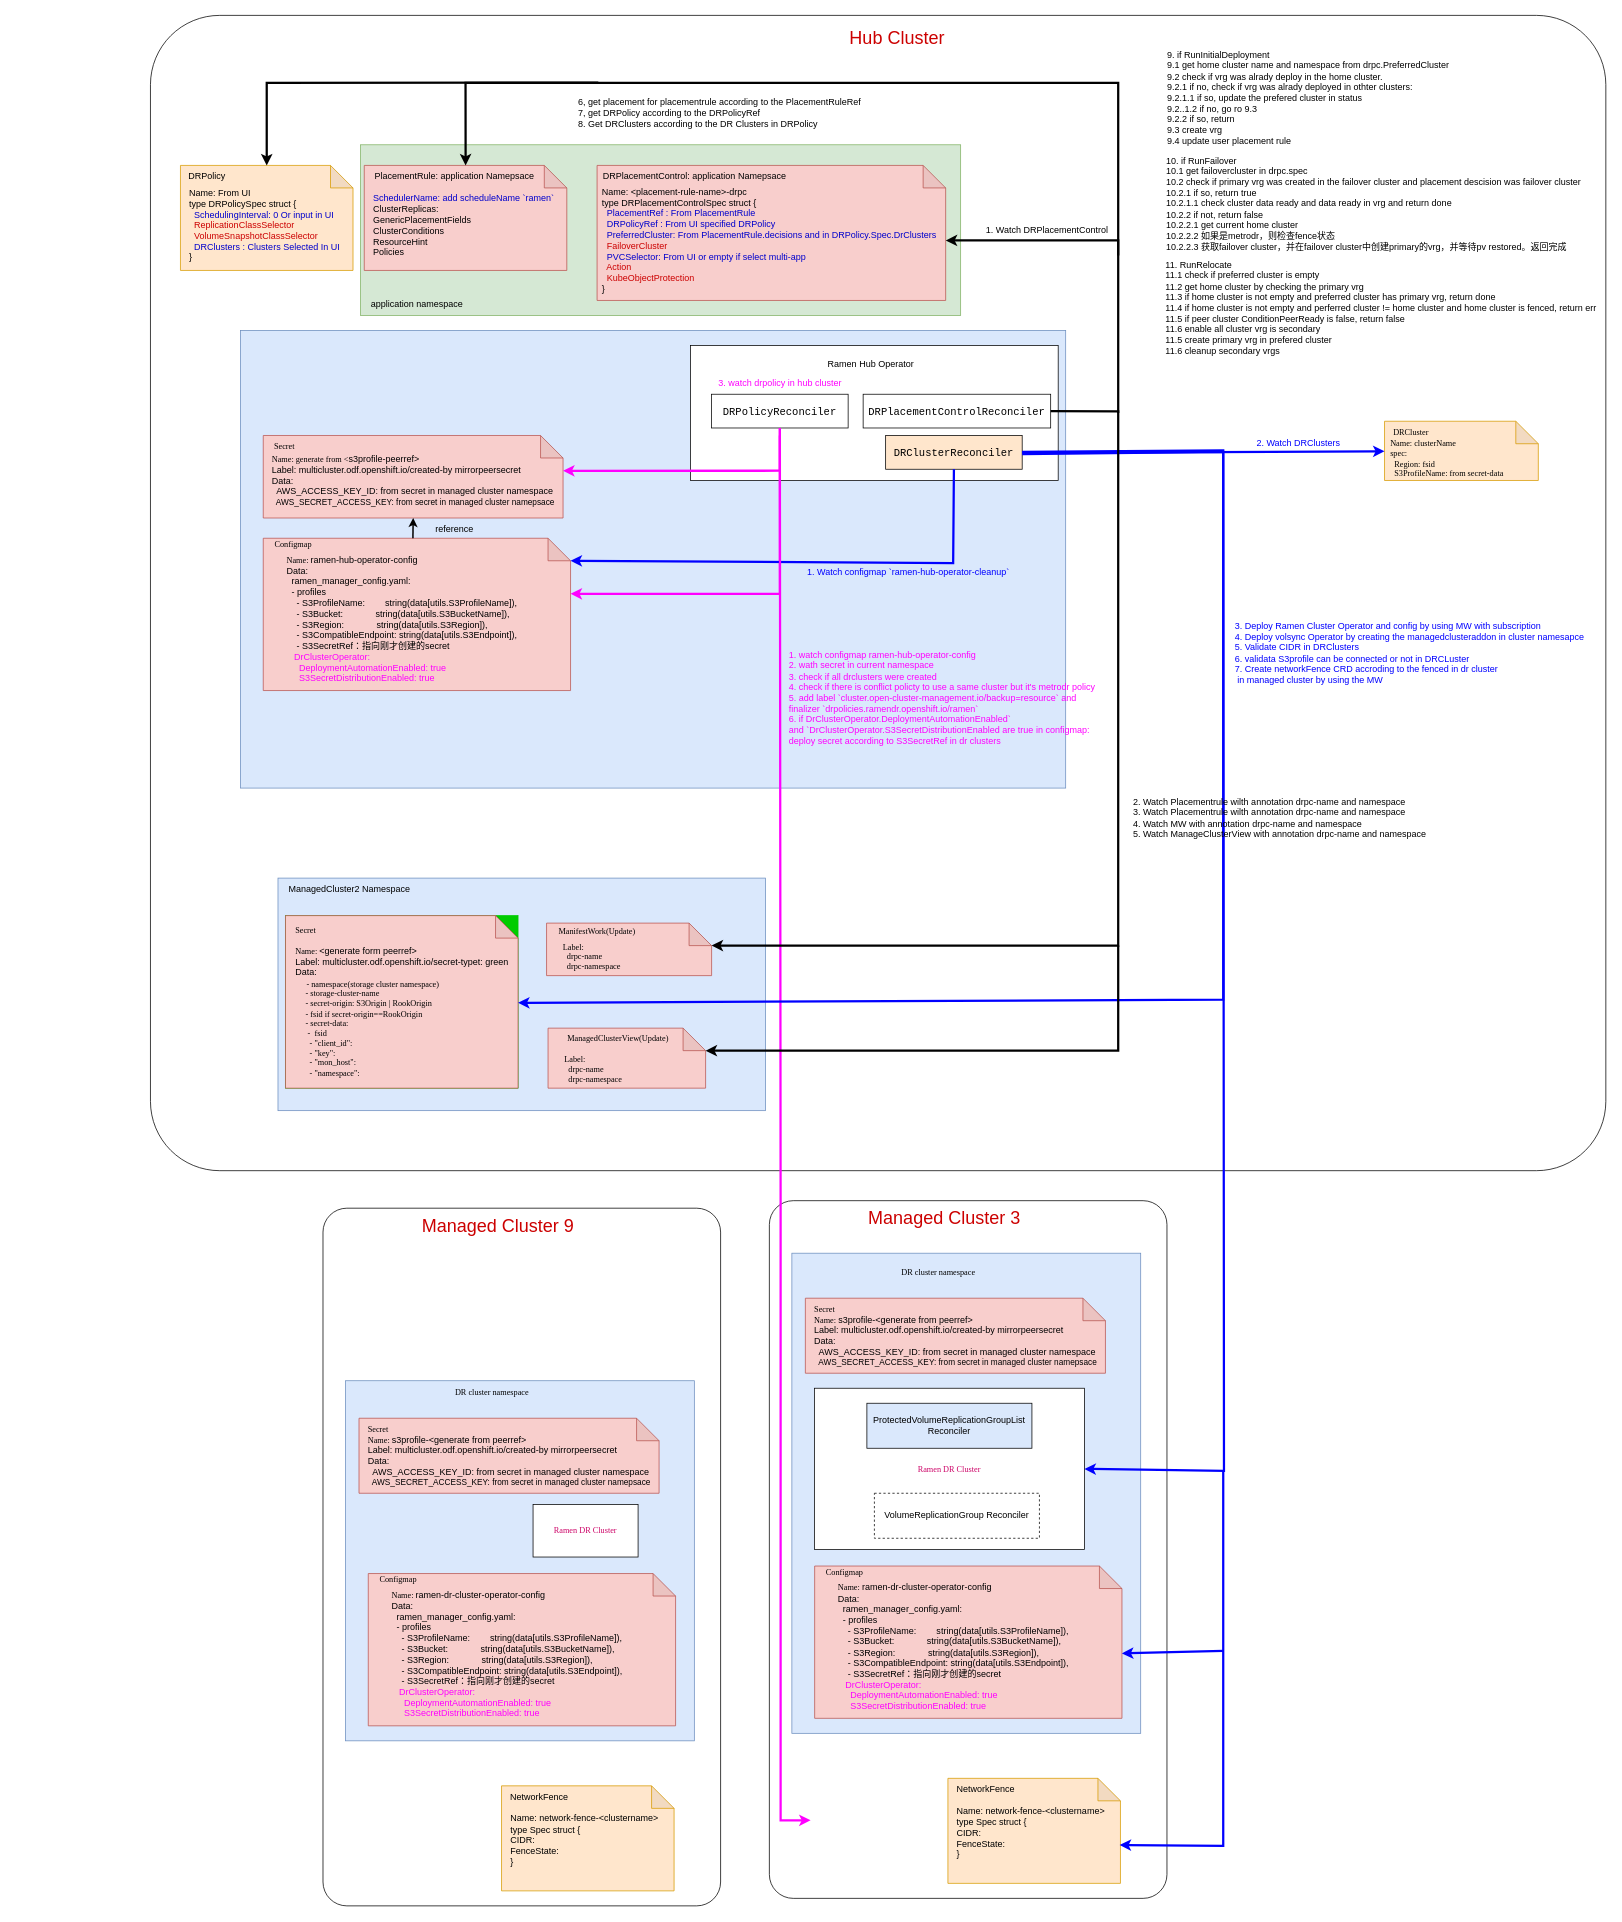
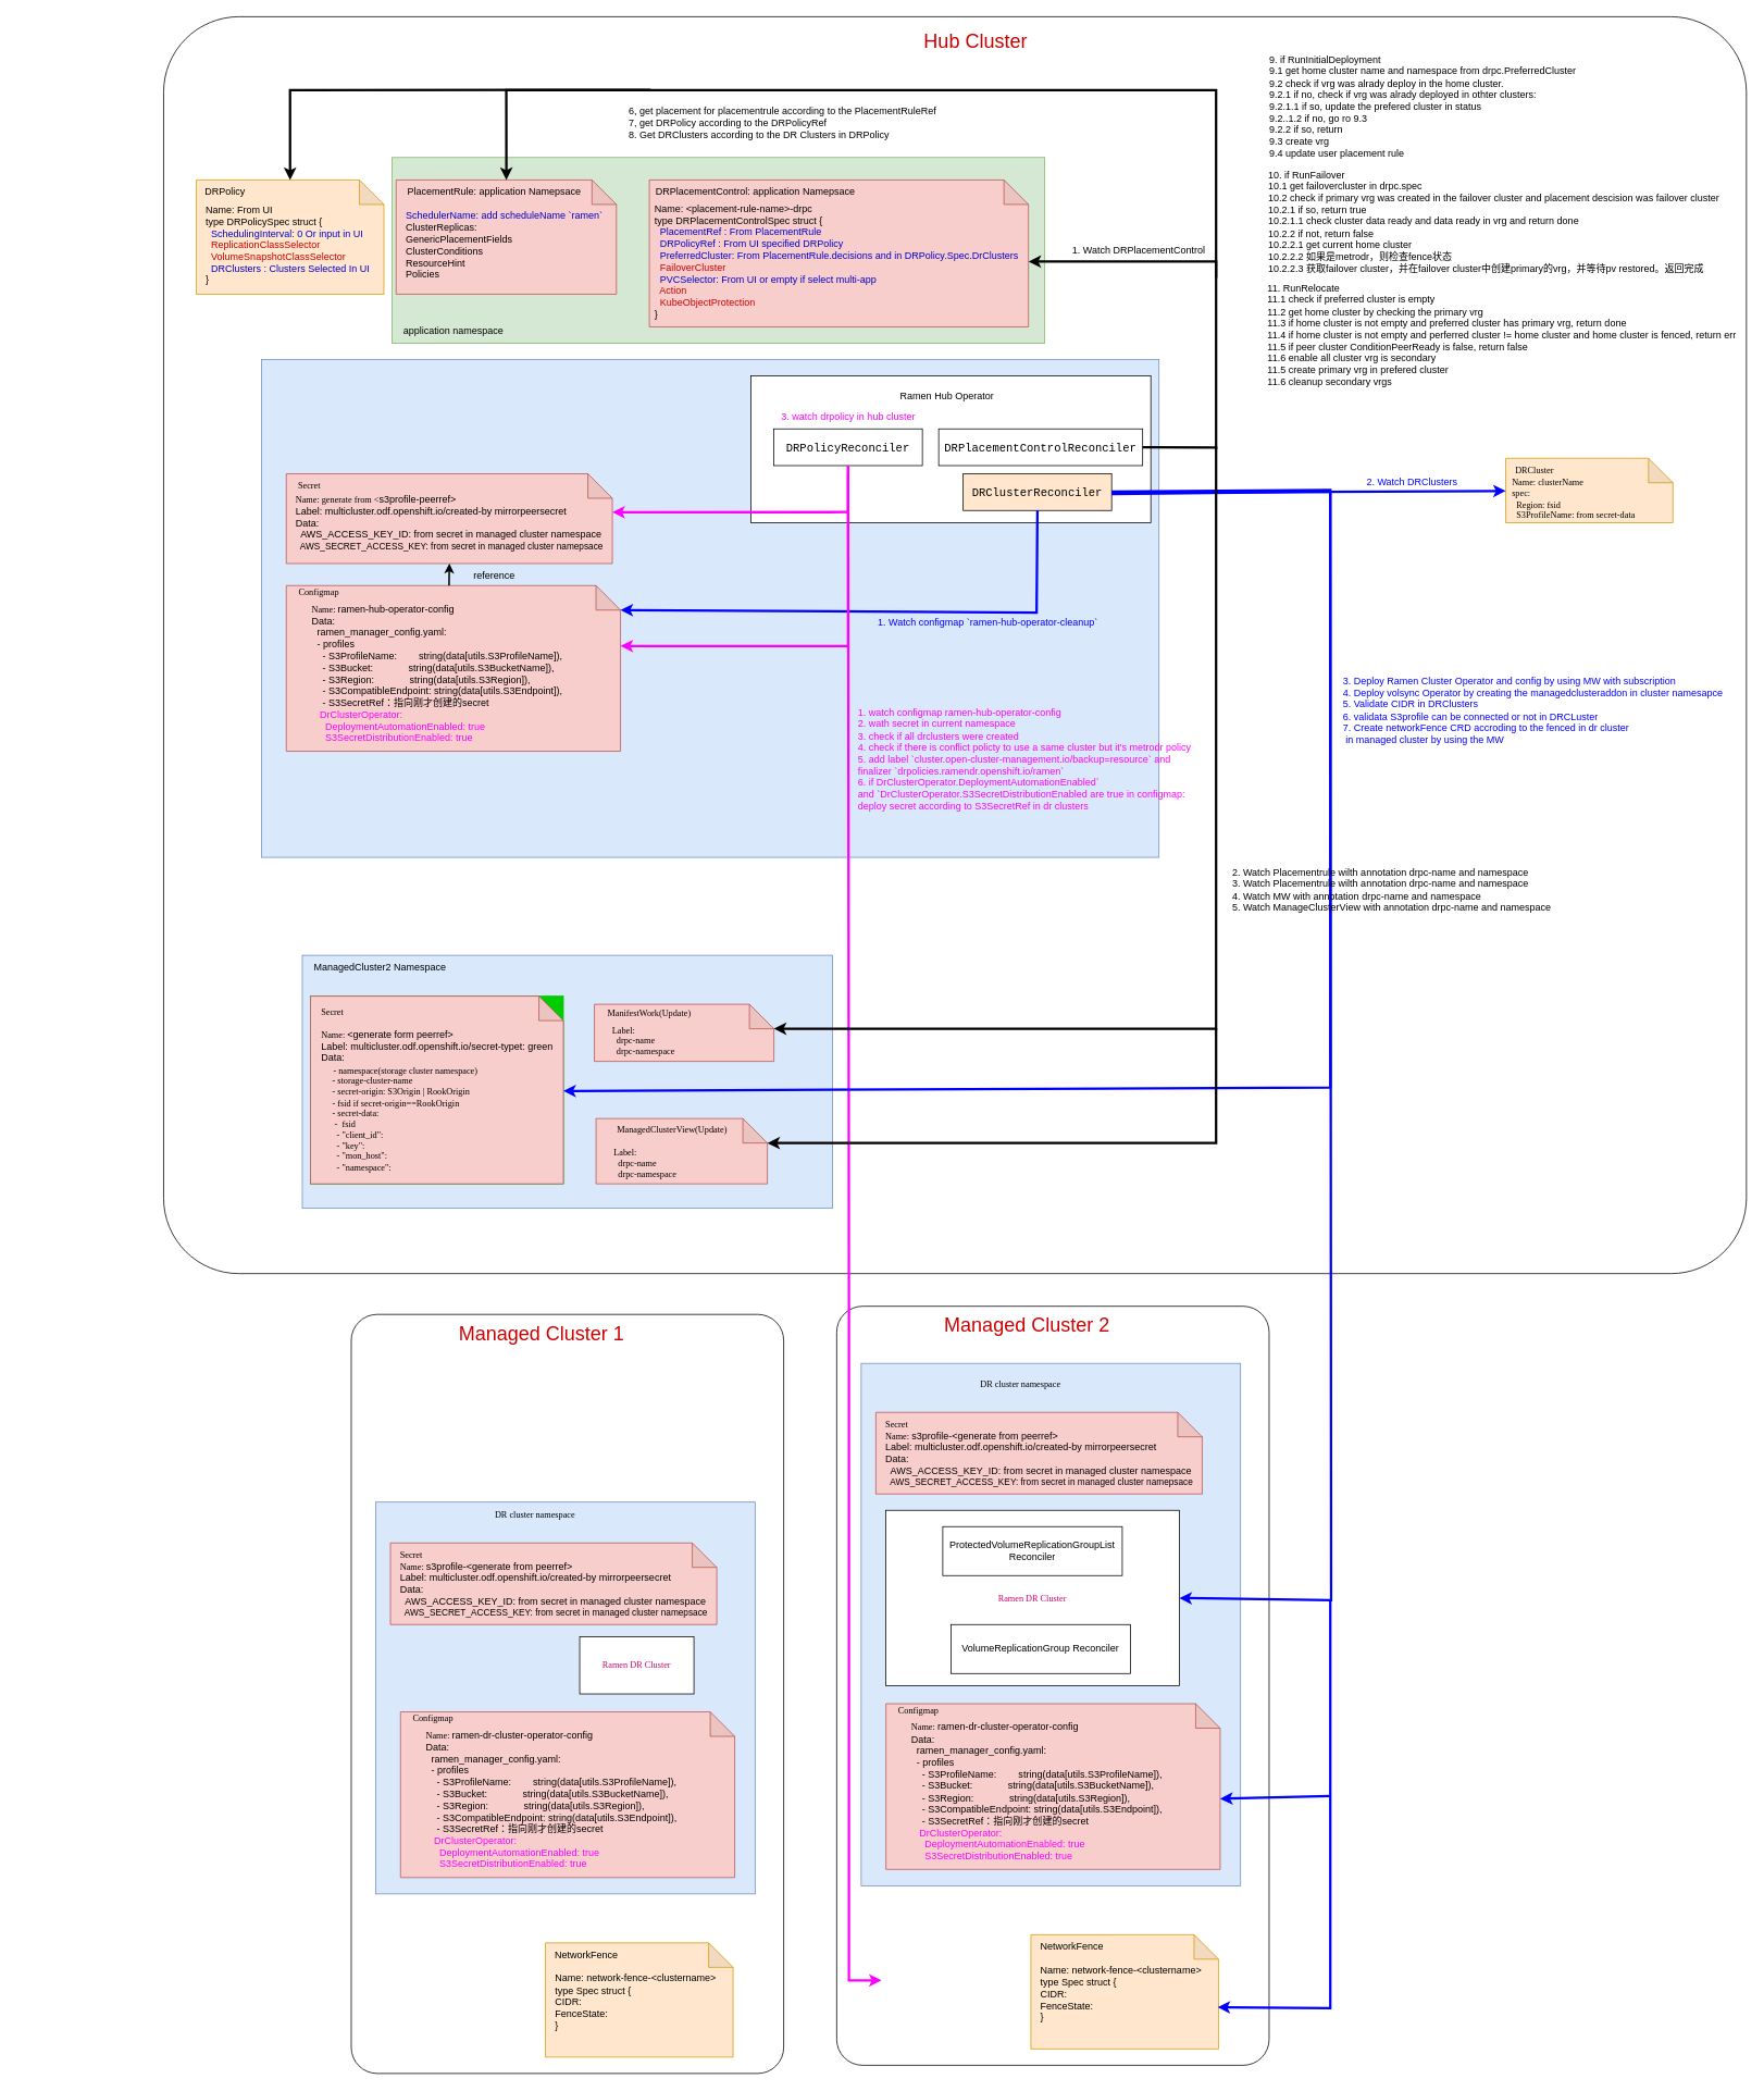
- <mxCell id="37" value="&lt;font style=&quot;font-size: 24px;&quot;&gt;Managed Cluster 3&lt;/font&gt;" style="text;html=1;align=center;verticalAlign=middle;resizable=0;points=[];autosize=1;strokeColor=none;fillColor=none;fontColor=#CC0000;" parent="1" vertex="1"><mxGeometry x="1143" y="1603.5" width="230" height="40" as="geometry" /></mxCell>
+ <mxCell id="37" value="&lt;font style=&quot;font-size: 24px;&quot;&gt;Managed Cluster 2&lt;/font&gt;" style="text;html=1;align=center;verticalAlign=middle;resizable=0;points=[];autosize=1;strokeColor=none;fillColor=none;fontColor=#CC0000;" parent="1" vertex="1"><mxGeometry x="1143" y="1603.5" width="230" height="40" as="geometry" /></mxCell>
- <mxCell id="82" value="&lt;font style=&quot;font-size: 24px;&quot;&gt;Managed Cluster 9&lt;/font&gt;" style="text;html=1;align=center;verticalAlign=middle;resizable=0;points=[];autosize=1;strokeColor=none;fillColor=none;fontColor=#CC0000;" parent="1" vertex="1"><mxGeometry x="548" y="1613.5" width="230" height="40" as="geometry" /></mxCell>
+ <mxCell id="82" value="&lt;font style=&quot;font-size: 24px;&quot;&gt;Managed Cluster 1&lt;/font&gt;" style="text;html=1;align=center;verticalAlign=middle;resizable=0;points=[];autosize=1;strokeColor=none;fillColor=none;fontColor=#CC0000;" parent="1" vertex="1"><mxGeometry x="548" y="1613.5" width="230" height="40" as="geometry" /></mxCell>
- <mxCell id="96" value="ProtectedVolumeReplicationGroupList Reconciler" style="whiteSpace=wrap;html=1;fillColor=#dae8fc;" parent="1" vertex="1"><mxGeometry x="1155" y="1870" width="220" height="60" as="geometry" /></mxCell>
+ <mxCell id="96" value="ProtectedVolumeReplicationGroupList Reconciler" style="whiteSpace=wrap;html=1;" parent="1" vertex="1"><mxGeometry x="1155" y="1870" width="220" height="60" as="geometry" /></mxCell>
- <mxCell id="97" value="VolumeReplicationGroup Reconciler" style="whiteSpace=wrap;html=1;dashed=1;" parent="1" vertex="1"><mxGeometry x="1165" y="1990" width="220" height="60" as="geometry" /></mxCell>
+ <mxCell id="97" value="VolumeReplicationGroup Reconciler" style="whiteSpace=wrap;html=1;" parent="1" vertex="1"><mxGeometry x="1165" y="1990" width="220" height="60" as="geometry" /></mxCell>
